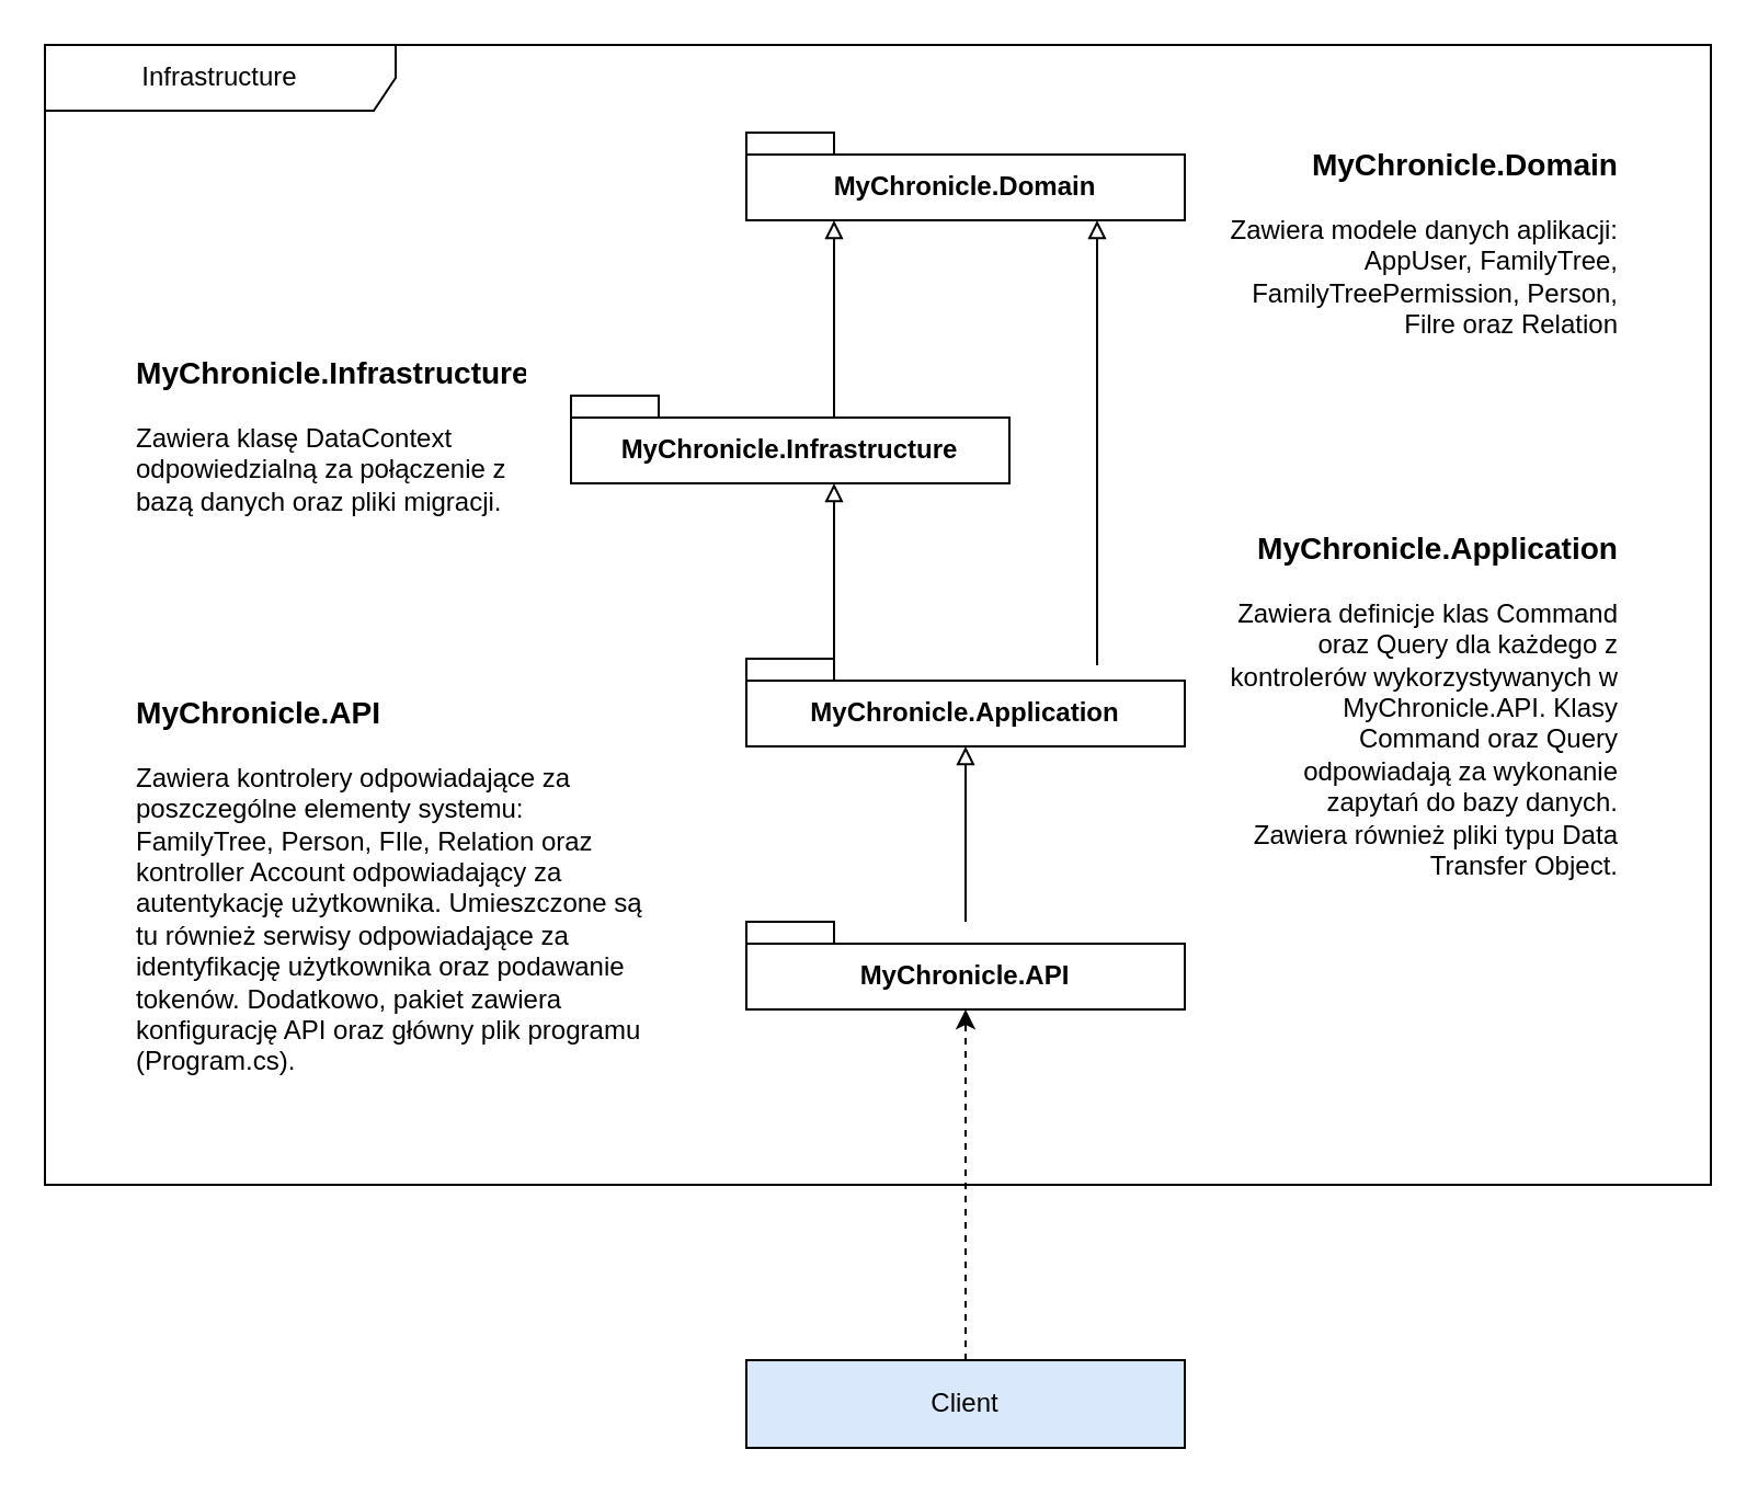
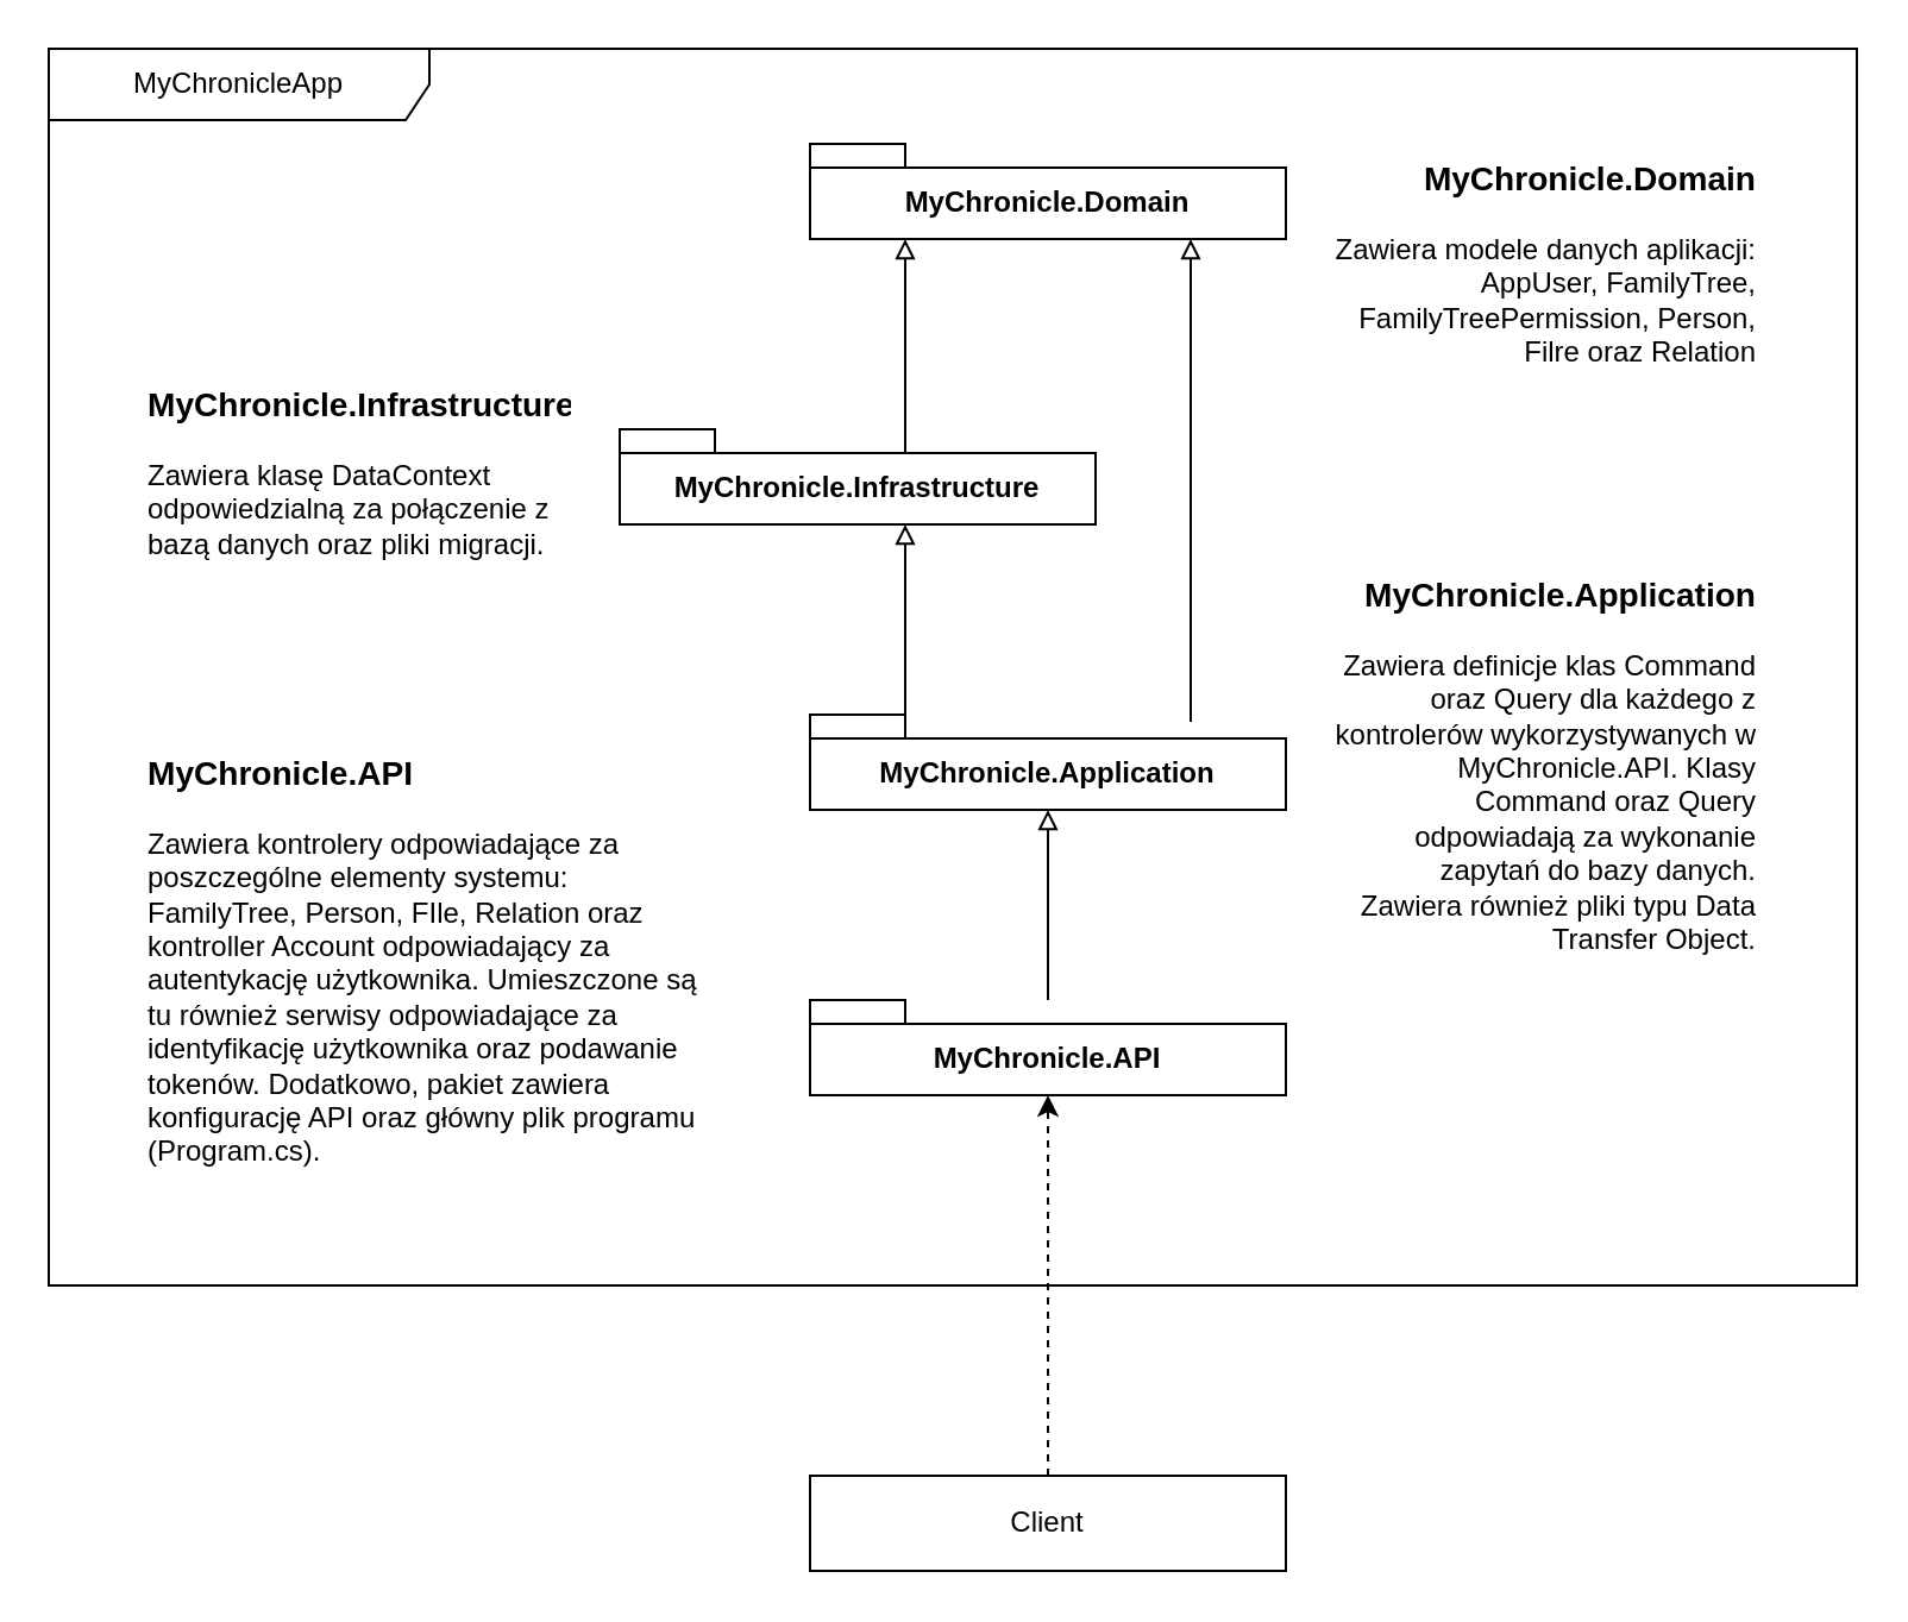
- <mxCell id="16" value="Infrastructure" style="shape=umlFrame;whiteSpace=wrap;html=1;pointerEvents=0;width=160;height=30;" vertex="1" parent="1"><mxGeometry x="20" y="20" width="760" height="520" as="geometry" /></mxCell>
+ <mxCell id="16" value="MyChronicleApp" style="shape=umlFrame;whiteSpace=wrap;html=1;pointerEvents=0;width=160;height=30;" vertex="1" parent="1"><mxGeometry x="20" y="20" width="760" height="520" as="geometry" /></mxCell>
- <mxCell id="8" value="Client" style="html=1;whiteSpace=wrap;fillColor=#dae8fc;" vertex="1" parent="1"><mxGeometry x="340" y="620" width="200" height="40" as="geometry" /></mxCell>
+ <mxCell id="8" value="Client" style="html=1;whiteSpace=wrap;" vertex="1" parent="1"><mxGeometry x="340" y="620" width="200" height="40" as="geometry" /></mxCell>
